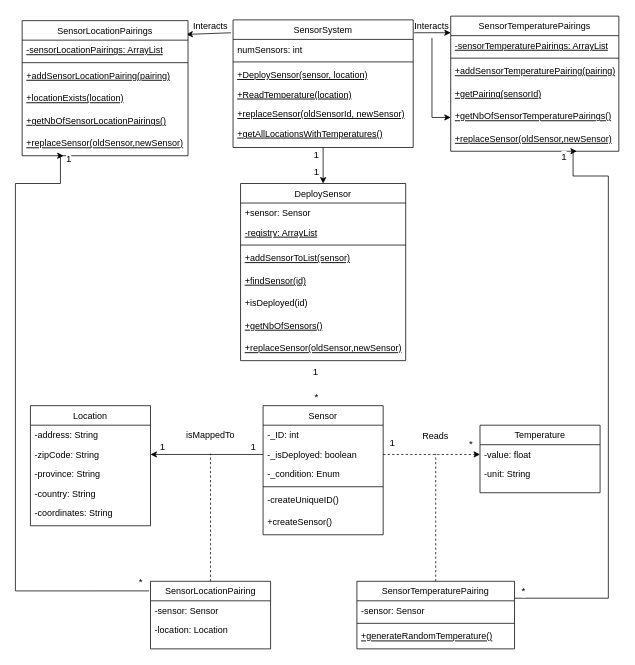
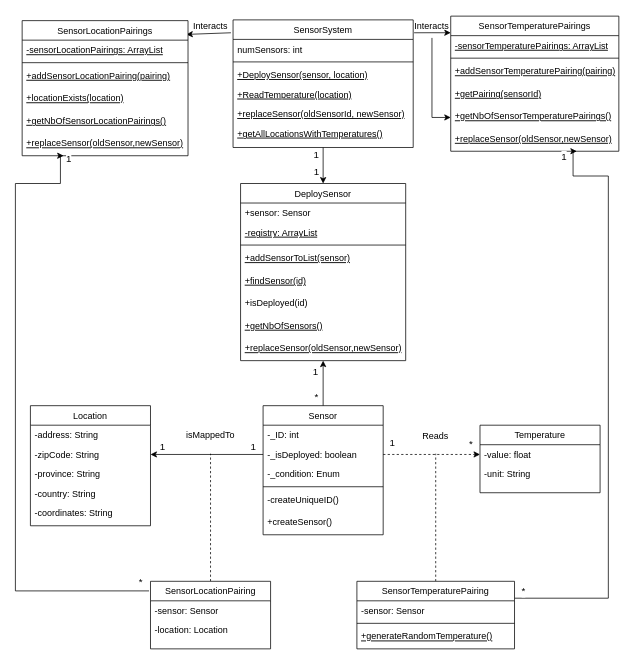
+ <mxCell id="31" value="" style="endArrow=classic;html=1;edgeStyle=orthogonalEdgeStyle;rounded=0;entryX=0.5;entryY=1;entryDx=0;entryDy=0;exitX=0.5;exitY=0;exitDx=0;exitDy=0;endFill=1;" parent="1" source="15" target="35" edge="1"><mxGeometry relative="1" as="geometry"><mxPoint x="340" y="442" as="sourcePoint" /><mxPoint x="430" y="392" as="targetPoint" /></mxGeometry></mxCell>
